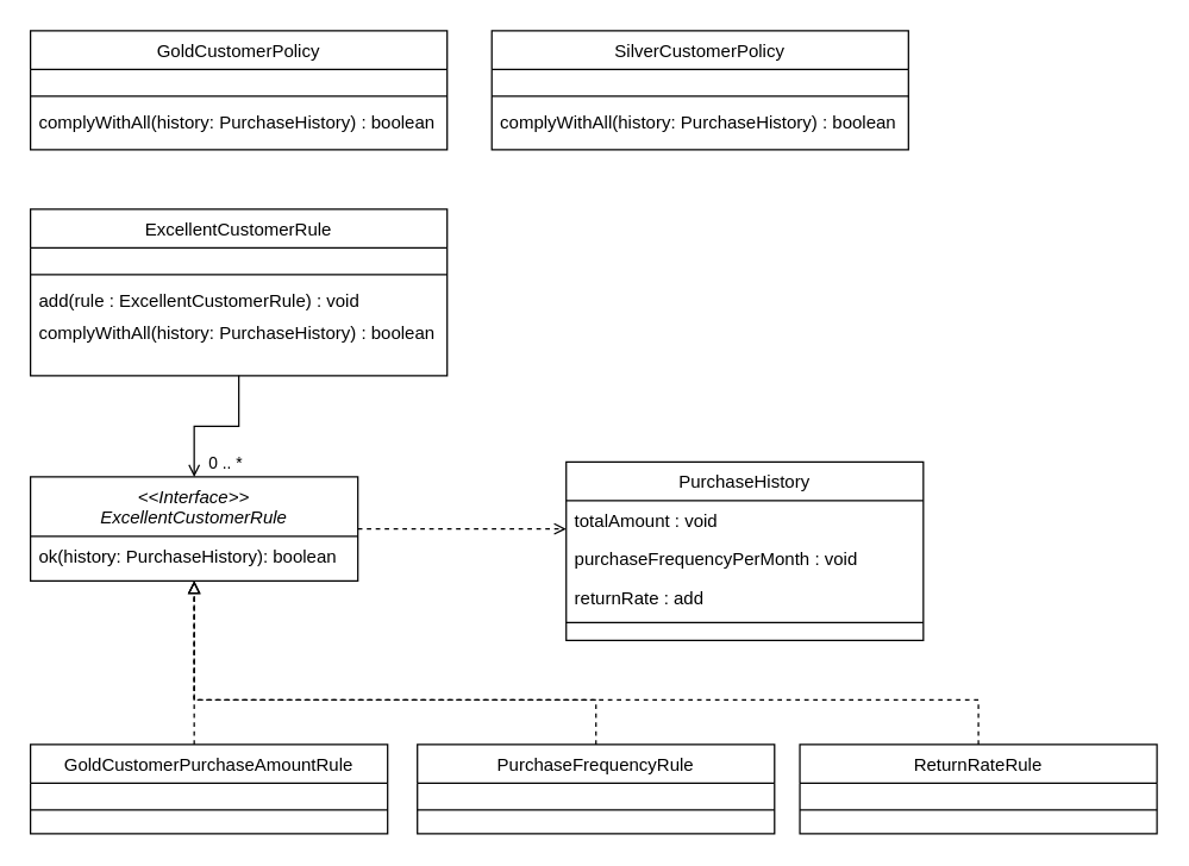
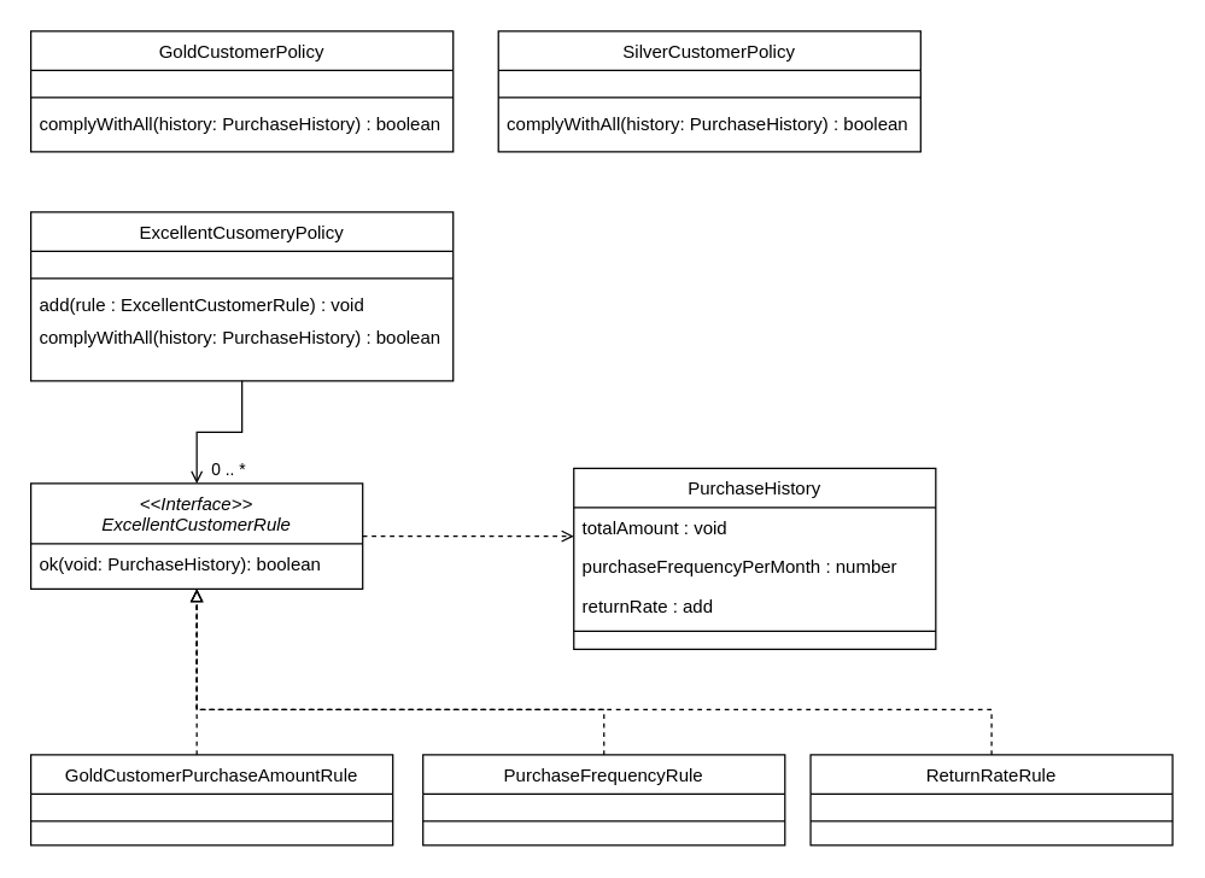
- <mxCell id="24" value="ExcellentCustomerRule" style="swimlane;fontStyle=0;align=center;verticalAlign=top;childLayout=stackLayout;horizontal=1;startSize=26;horizontalStack=0;resizeParent=1;resizeLast=0;collapsible=1;marginBottom=0;rounded=0;shadow=0;strokeWidth=1;" vertex="1" parent="1"><mxGeometry x="20" y="140" width="280" height="112" as="geometry"><mxRectangle x="130" y="380" width="160" height="26" as="alternateBounds" /></mxGeometry></mxCell>
+ <mxCell id="24" value="ExcellentCusomeryPolicy" style="swimlane;fontStyle=0;align=center;verticalAlign=top;childLayout=stackLayout;horizontal=1;startSize=26;horizontalStack=0;resizeParent=1;resizeLast=0;collapsible=1;marginBottom=0;rounded=0;shadow=0;strokeWidth=1;" vertex="1" parent="1"><mxGeometry x="20" y="140" width="280" height="112" as="geometry"><mxRectangle x="130" y="380" width="160" height="26" as="alternateBounds" /></mxGeometry></mxCell>
- <mxCell id="4" value="ok(history: PurchaseHistory): boolean" style="text;align=left;verticalAlign=top;spacingLeft=4;spacingRight=4;overflow=hidden;rotatable=0;points=[[0,0.5],[1,0.5]];portConstraint=eastwest;" parent="3" vertex="1"><mxGeometry y="40" width="220" height="26" as="geometry" /></mxCell>
+ <mxCell id="4" value="ok(void: PurchaseHistory): boolean" style="text;align=left;verticalAlign=top;spacingLeft=4;spacingRight=4;overflow=hidden;rotatable=0;points=[[0,0.5],[1,0.5]];portConstraint=eastwest;" parent="3" vertex="1"><mxGeometry y="40" width="220" height="26" as="geometry" /></mxCell>
- <mxCell id="7" value="purchaseFrequencyPerMonth : void" style="text;align=left;verticalAlign=top;spacingLeft=4;spacingRight=4;overflow=hidden;rotatable=0;points=[[0,0.5],[1,0.5]];portConstraint=eastwest;rounded=0;shadow=0;html=0;" parent="5" vertex="1"><mxGeometry y="52" width="240" height="26" as="geometry" /></mxCell>
+ <mxCell id="7" value="purchaseFrequencyPerMonth : number" style="text;align=left;verticalAlign=top;spacingLeft=4;spacingRight=4;overflow=hidden;rotatable=0;points=[[0,0.5],[1,0.5]];portConstraint=eastwest;rounded=0;shadow=0;html=0;" parent="5" vertex="1"><mxGeometry y="52" width="240" height="26" as="geometry" /></mxCell>
